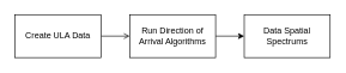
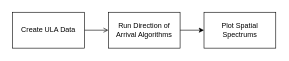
- <mxCell id="6" value="Data Spatial Spectrums" style="rounded=0;whiteSpace=wrap;html=1;" vertex="1" parent="1"><mxGeometry x="340" y="20" width="120" height="60" as="geometry" /></mxCell>
+ <mxCell id="6" value="Plot Spatial Spectrums" style="rounded=0;whiteSpace=wrap;html=1;" vertex="1" parent="1"><mxGeometry x="340" y="20" width="120" height="60" as="geometry" /></mxCell>
